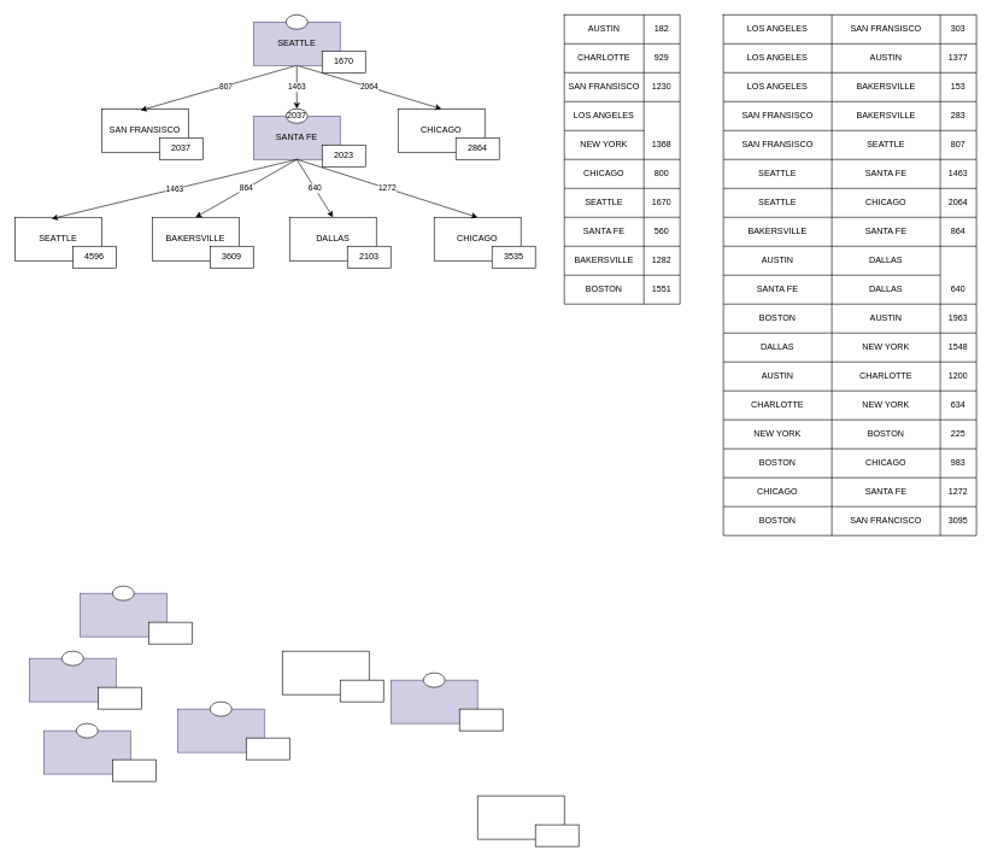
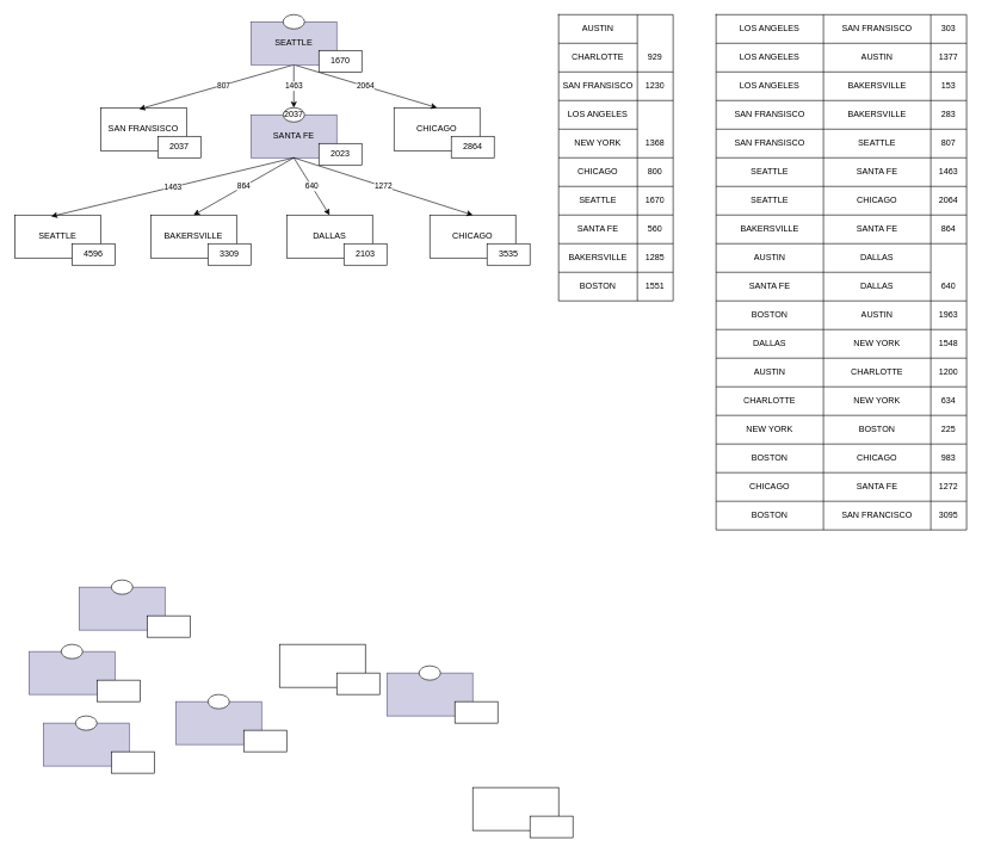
- <mxCell id="13" value="182" style="shape=partialRectangle;html=1;whiteSpace=wrap;connectable=0;fillColor=none;top=0;left=0;bottom=0;right=0;overflow=hidden;" vertex="1" parent="11"><mxGeometry x="110" width="50" height="40" as="geometry" /></mxCell>
- <mxCell id="164" value="3609" style="rounded=0;whiteSpace=wrap;html=1;" vertex="1" parent="162"><mxGeometry x="80" y="40" width="60" height="30" as="geometry" /></mxCell>
+ <mxCell id="164" value="3309" style="rounded=0;whiteSpace=wrap;html=1;" vertex="1" parent="162"><mxGeometry x="80" y="40" width="60" height="30" as="geometry" /></mxCell>
- <mxCell id="36" value="1282" style="shape=partialRectangle;html=1;whiteSpace=wrap;connectable=0;fillColor=none;top=0;left=0;bottom=0;right=0;overflow=hidden;" vertex="1" parent="34"><mxGeometry x="110" width="50" height="40" as="geometry" /></mxCell>
+ <mxCell id="36" value="1285" style="shape=partialRectangle;html=1;whiteSpace=wrap;connectable=0;fillColor=none;top=0;left=0;bottom=0;right=0;overflow=hidden;" vertex="1" parent="34"><mxGeometry x="110" width="50" height="40" as="geometry" /></mxCell>
